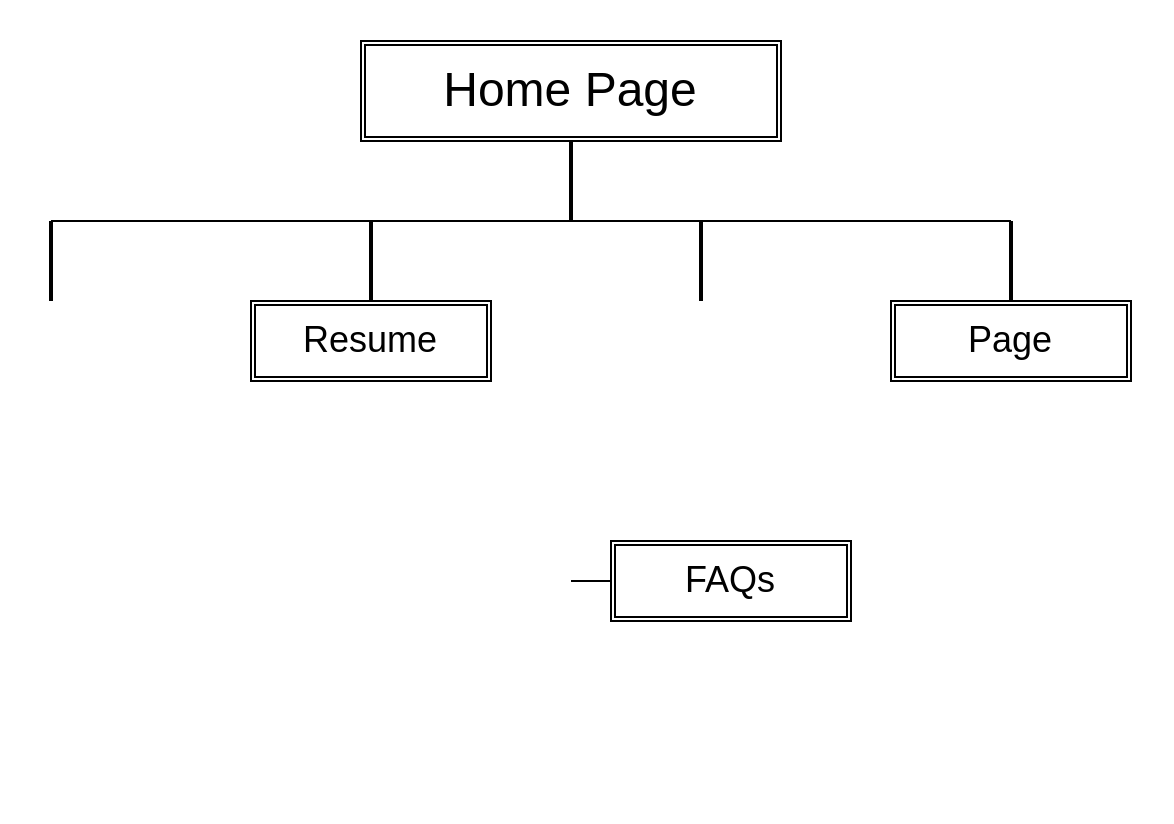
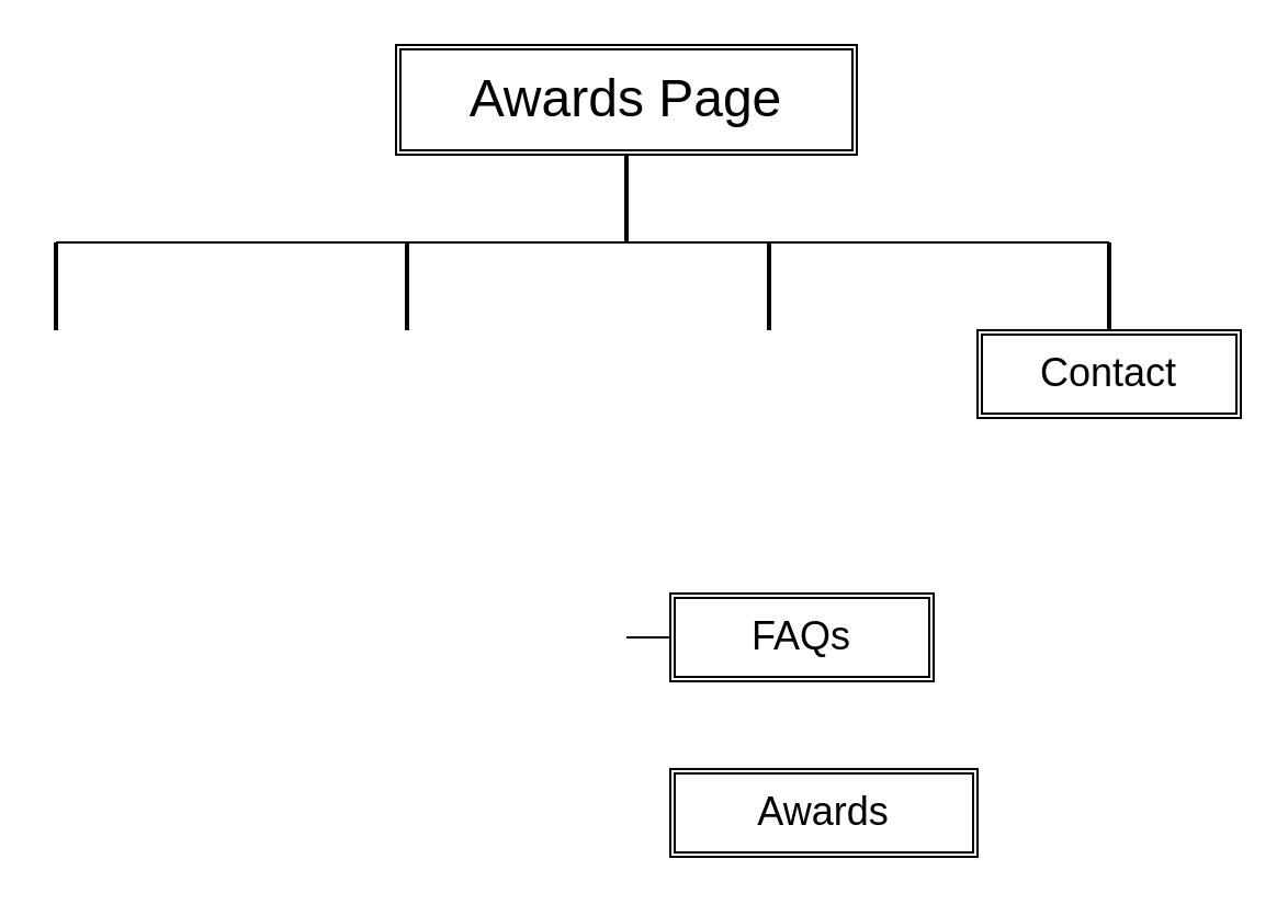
- <mxCell id="10" value="&lt;font style=&quot;font-size: 24px&quot;&gt;Home Page&lt;/font&gt;" style="shape=ext;double=1;rounded=0;whiteSpace=wrap;html=1;fontSize=18;align=center;" vertex="1" parent="1"><mxGeometry x="180" y="20" width="210" height="50" as="geometry" /></mxCell>
+ <mxCell id="10" value="&lt;font style=&quot;font-size: 24px&quot;&gt;Awards Page&lt;/font&gt;" style="shape=ext;double=1;rounded=0;whiteSpace=wrap;html=1;fontSize=18;align=center;" vertex="1" parent="1"><mxGeometry x="180" y="20" width="210" height="50" as="geometry" /></mxCell>
- <mxCell id="3" value="Resume" style="shape=ext;double=1;rounded=0;whiteSpace=wrap;html=1;fontSize=18;align=center;" vertex="1" parent="1"><mxGeometry x="125" y="150" width="120" height="40" as="geometry" /></mxCell>
- <mxCell id="4" value="Page " style="shape=ext;double=1;rounded=0;whiteSpace=wrap;html=1;fontSize=18;align=center;" vertex="1" parent="1"><mxGeometry x="445" y="150" width="120" height="40" as="geometry" /></mxCell>
+ <mxCell id="4" value="Contact " style="shape=ext;double=1;rounded=0;whiteSpace=wrap;html=1;fontSize=18;align=center;" vertex="1" parent="1"><mxGeometry x="445" y="150" width="120" height="40" as="geometry" /></mxCell>
+ <mxCell id="11" value="Awards" style="shape=ext;double=1;rounded=0;whiteSpace=wrap;html=1;fontSize=18;align=center;" vertex="1" parent="1"><mxGeometry x="305" y="350" width="140" height="40" as="geometry" /></mxCell>
